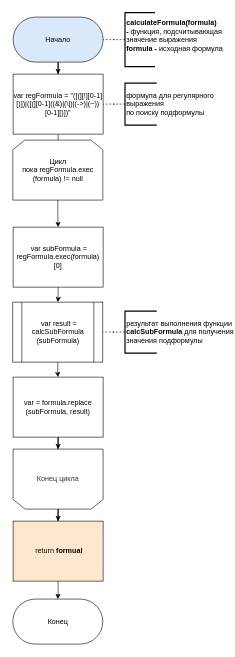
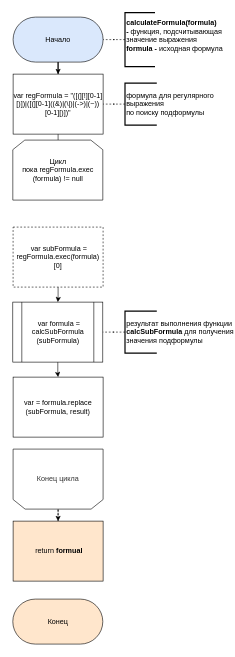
- <mxCell id="11" value="" style="edgeStyle=orthogonalEdgeStyle;rounded=0;orthogonalLoop=1;jettySize=auto;html=1;" parent="1" source="12" target="14" edge="1"><mxGeometry relative="1" as="geometry" /></mxCell>
- <mxCell id="14" value="&amp;nbsp;var subFormula = regFormula.exec(formula)[0]" style="rounded=0;whiteSpace=wrap;html=1;" parent="1" vertex="1"><mxGeometry x="21" y="378" width="150" height="100" as="geometry" /></mxCell>
+ <mxCell id="14" value="&amp;nbsp;var subFormula = regFormula.exec(formula)[0]" style="rounded=0;whiteSpace=wrap;html=1;dashed=1;" parent="1" vertex="1"><mxGeometry x="21" y="378" width="150" height="100" as="geometry" /></mxCell>
- <mxCell id="16" value="&amp;nbsp;var result = calcSubFormula&lt;br&gt;(subFormula)" style="shape=process;whiteSpace=wrap;html=1;backgroundOutline=1;" parent="1" vertex="1"><mxGeometry x="20.5" y="503" width="150" height="100" as="geometry" /></mxCell>
+ <mxCell id="16" value="&amp;nbsp;var formula = calcSubFormula&lt;br&gt;(subFormula)" style="shape=process;whiteSpace=wrap;html=1;backgroundOutline=1;" parent="1" vertex="1"><mxGeometry x="20.5" y="503" width="150" height="100" as="geometry" /></mxCell>
- <mxCell id="19" value="" style="edgeStyle=orthogonalEdgeStyle;rounded=0;orthogonalLoop=1;jettySize=auto;html=1;endArrow=classic;endFill=1;" parent="1" source="20" target="22" edge="1"><mxGeometry relative="1" as="geometry" /></mxCell>
- <mxCell id="21" style="edgeStyle=orthogonalEdgeStyle;rounded=0;orthogonalLoop=1;jettySize=auto;html=1;" edge="1" parent="1" source="22" target="24"><mxGeometry relative="1" as="geometry" /></mxCell>
+ <mxCell id="21" style="edgeStyle=orthogonalEdgeStyle;rounded=0;orthogonalLoop=1;jettySize=auto;html=1;dashed=1;" edge="1" parent="1" source="22" target="24"><mxGeometry relative="1" as="geometry" /></mxCell>
- <mxCell id="23" value="" style="edgeStyle=orthogonalEdgeStyle;rounded=0;orthogonalLoop=1;jettySize=auto;html=1;endArrow=classic;endFill=1;" parent="1" source="24" target="25" edge="1"><mxGeometry relative="1" as="geometry" /></mxCell>
- <mxCell id="25" value="Конец&lt;br&gt;" style="whiteSpace=wrap;html=1;rounded=1;arcSize=50;align=center;verticalAlign=middle;container=1;recursiveResize=0;strokeWidth=1;autosize=1;spacing=4;treeFolding=1;" parent="1" vertex="1"><mxGeometry x="20.5" y="998" width="150" height="75" as="geometry" /></mxCell>
+ <mxCell id="25" value="Конец&lt;br&gt;" style="whiteSpace=wrap;html=1;rounded=1;arcSize=50;align=center;verticalAlign=middle;container=1;recursiveResize=0;strokeWidth=1;autosize=1;spacing=4;treeFolding=1;fillColor=#ffe6cc;" parent="1" vertex="1"><mxGeometry x="20.5" y="998" width="150" height="75" as="geometry" /></mxCell>
